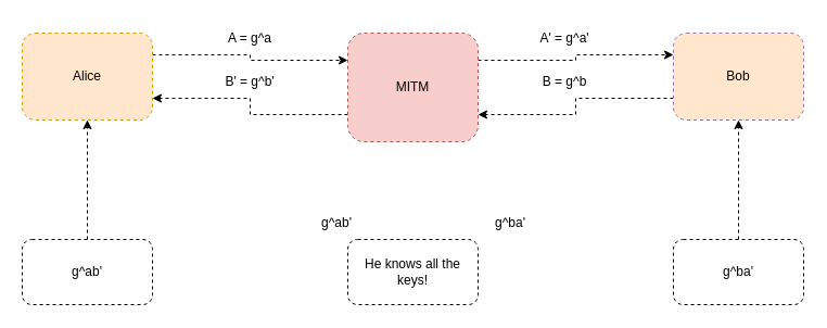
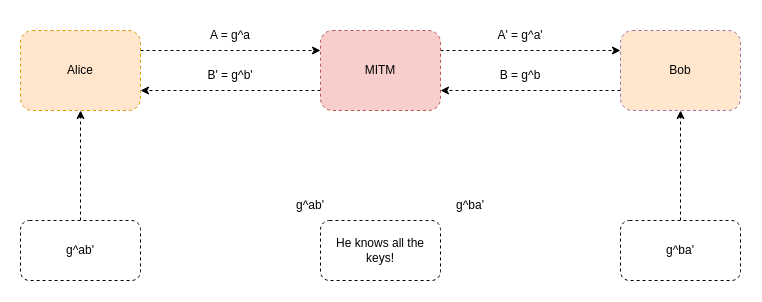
- <mxCell id="6" value="MITM" style="rounded=1;whiteSpace=wrap;html=1;dashed=1;fillColor=#f8cecc;strokeColor=#b85450;" vertex="1" parent="1"><mxGeometry x="320" y="30" width="120" height="100" as="geometry" /></mxCell>
+ <mxCell id="6" value="MITM" style="rounded=1;whiteSpace=wrap;html=1;dashed=1;fillColor=#f8cecc;strokeColor=#b85450;" vertex="1" parent="1"><mxGeometry x="320" y="30" width="120" height="80" as="geometry" /></mxCell>
